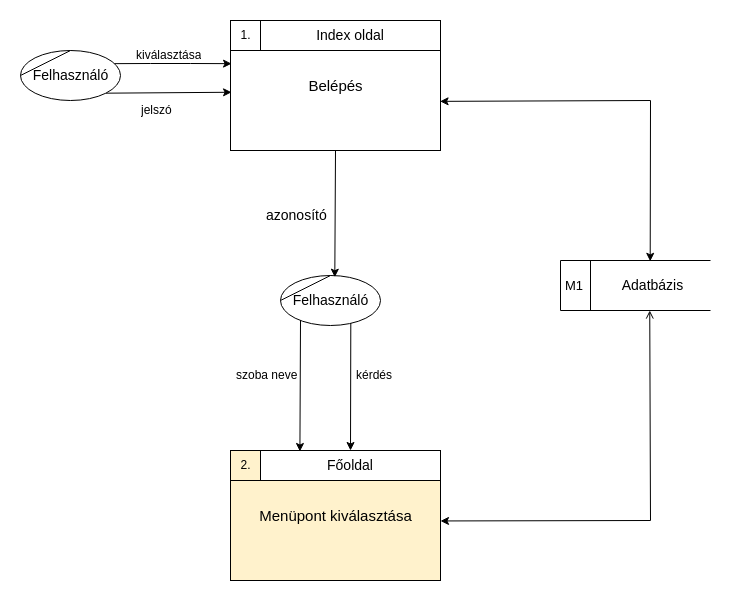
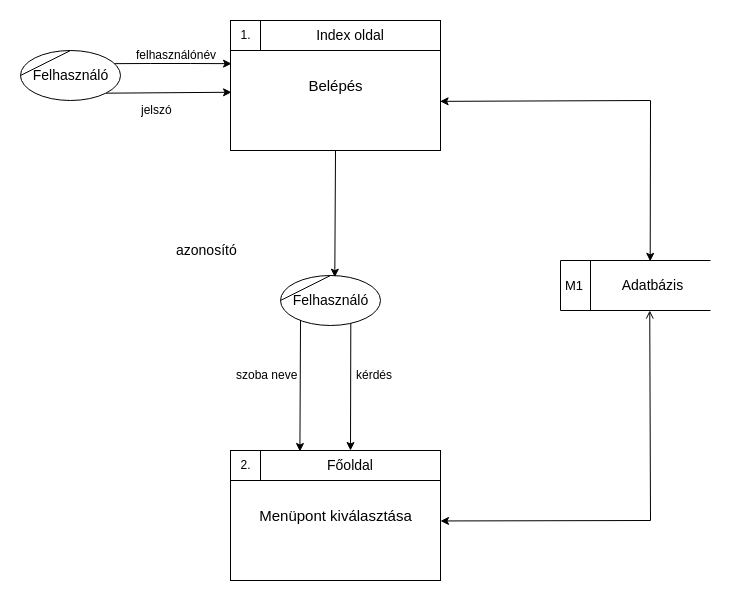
- <mxCell id="16" value="kiválasztása" style="text;strokeColor=none;fillColor=none;align=left;verticalAlign=middle;spacingLeft=4;spacingRight=4;overflow=hidden;points=[[0,0.5],[1,0.5]];portConstraint=eastwest;rotatable=0;whiteSpace=wrap;html=1;" vertex="1" parent="1"><mxGeometry x="130" y="40" width="90" height="30" as="geometry" /></mxCell>
+ <mxCell id="16" value="felhasználónév" style="text;strokeColor=none;fillColor=none;align=left;verticalAlign=middle;spacingLeft=4;spacingRight=4;overflow=hidden;points=[[0,0.5],[1,0.5]];portConstraint=eastwest;rotatable=0;whiteSpace=wrap;html=1;" vertex="1" parent="1"><mxGeometry x="130" y="40" width="90" height="30" as="geometry" /></mxCell>
- <mxCell id="28" value="azonosító" style="text;strokeColor=none;fillColor=none;align=left;verticalAlign=middle;spacingLeft=4;spacingRight=4;overflow=hidden;points=[[0,0.5],[1,0.5]];portConstraint=eastwest;rotatable=0;whiteSpace=wrap;html=1;fontSize=14;" vertex="1" parent="1"><mxGeometry x="260" y="200" width="80" height="30" as="geometry" /></mxCell>
+ <mxCell id="28" value="azonosító" style="text;strokeColor=none;fillColor=none;align=left;verticalAlign=middle;spacingLeft=4;spacingRight=4;overflow=hidden;points=[[0,0.5],[1,0.5]];portConstraint=eastwest;rotatable=0;whiteSpace=wrap;html=1;fontSize=14;" vertex="1" parent="1"><mxGeometry x="170" y="235" width="80" height="30" as="geometry" /></mxCell>
- <mxCell id="10" value="&lt;font style=&quot;font-size: 15px;&quot;&gt;Menüpont kiválasztása&lt;/font&gt;" style="html=1;dashed=0;whitespace=wrap;rounded=0;sketch=0;strokeColor=#000000;align=center;container=0;fillColor=#fff2cc;" vertex="1" parent="9"><mxGeometry width="210" height="130" as="geometry" /></mxCell>
+ <mxCell id="10" value="&lt;font style=&quot;font-size: 15px;&quot;&gt;Menüpont kiválasztása&lt;/font&gt;" style="html=1;dashed=0;whitespace=wrap;rounded=0;sketch=0;strokeColor=#000000;align=center;container=0;" vertex="1" parent="9"><mxGeometry width="210" height="130" as="geometry" /></mxCell>
